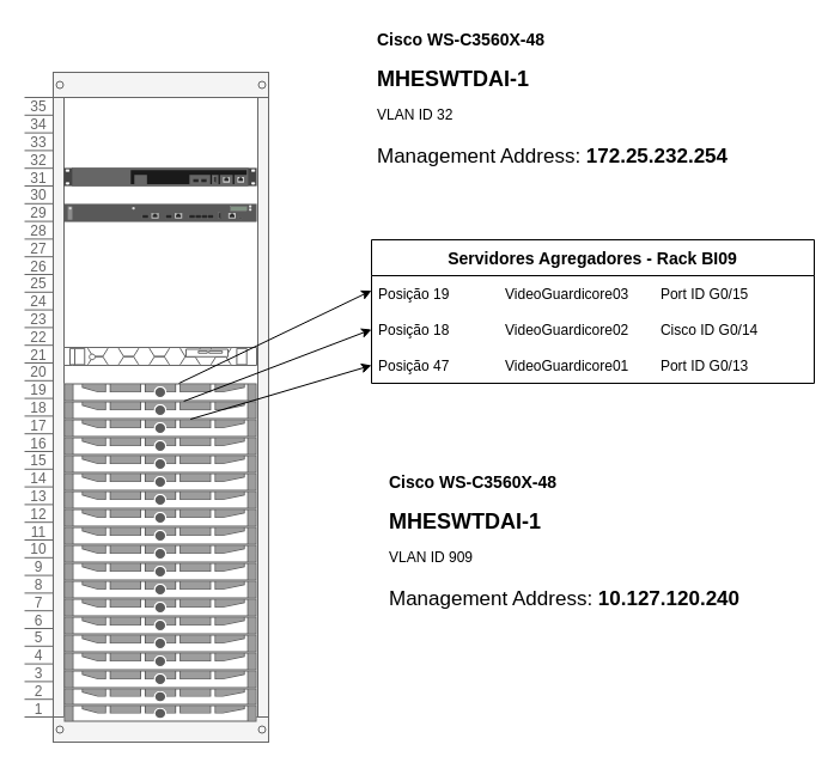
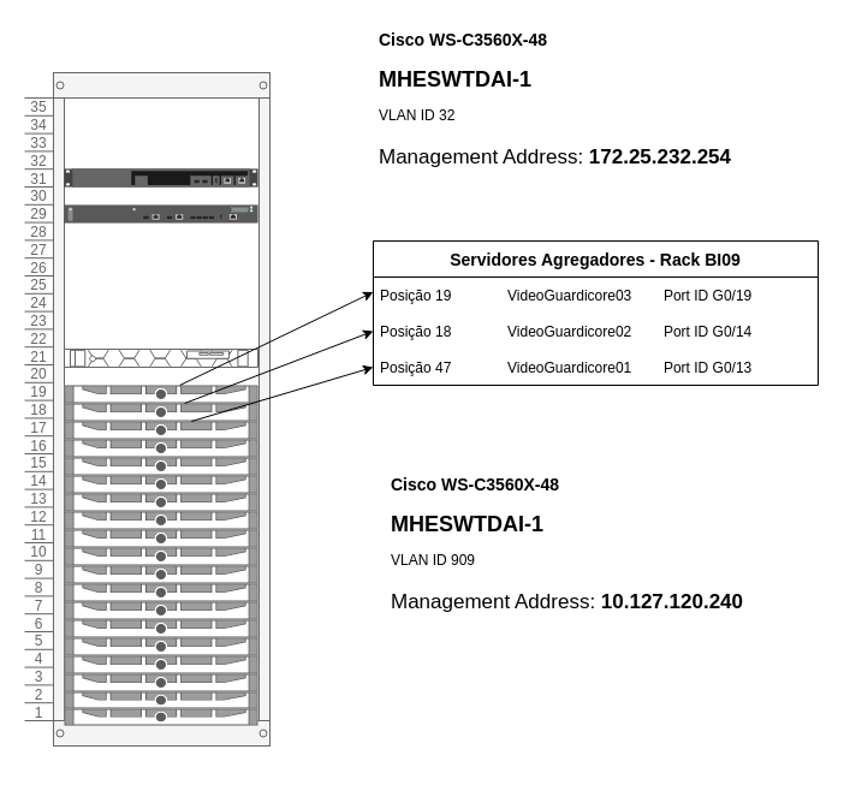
- <mxCell id="26" value="Posição 19              VideoGuardicore03        Port ID G0/15" style="text;strokeColor=none;fillColor=none;align=left;verticalAlign=middle;spacingLeft=4;spacingRight=4;overflow=hidden;points=[[0,0.5],[1,0.5]];portConstraint=eastwest;rotatable=0;" parent="25" vertex="1"><mxGeometry y="30" width="370" height="30" as="geometry" /></mxCell>
+ <mxCell id="26" value="Posição 19              VideoGuardicore03        Port ID G0/19" style="text;strokeColor=none;fillColor=none;align=left;verticalAlign=middle;spacingLeft=4;spacingRight=4;overflow=hidden;points=[[0,0.5],[1,0.5]];portConstraint=eastwest;rotatable=0;" parent="25" vertex="1"><mxGeometry y="30" width="370" height="30" as="geometry" /></mxCell>
- <mxCell id="27" value="Posição 18              VideoGuardicore02        Cisco ID G0/14" style="text;strokeColor=none;fillColor=none;align=left;verticalAlign=middle;spacingLeft=4;spacingRight=4;overflow=hidden;points=[[0,0.5],[1,0.5]];portConstraint=eastwest;rotatable=0;" parent="25" vertex="1"><mxGeometry y="60" width="370" height="30" as="geometry" /></mxCell>
+ <mxCell id="27" value="Posição 18              VideoGuardicore02        Port ID G0/14" style="text;strokeColor=none;fillColor=none;align=left;verticalAlign=middle;spacingLeft=4;spacingRight=4;overflow=hidden;points=[[0,0.5],[1,0.5]];portConstraint=eastwest;rotatable=0;" parent="25" vertex="1"><mxGeometry y="60" width="370" height="30" as="geometry" /></mxCell>
